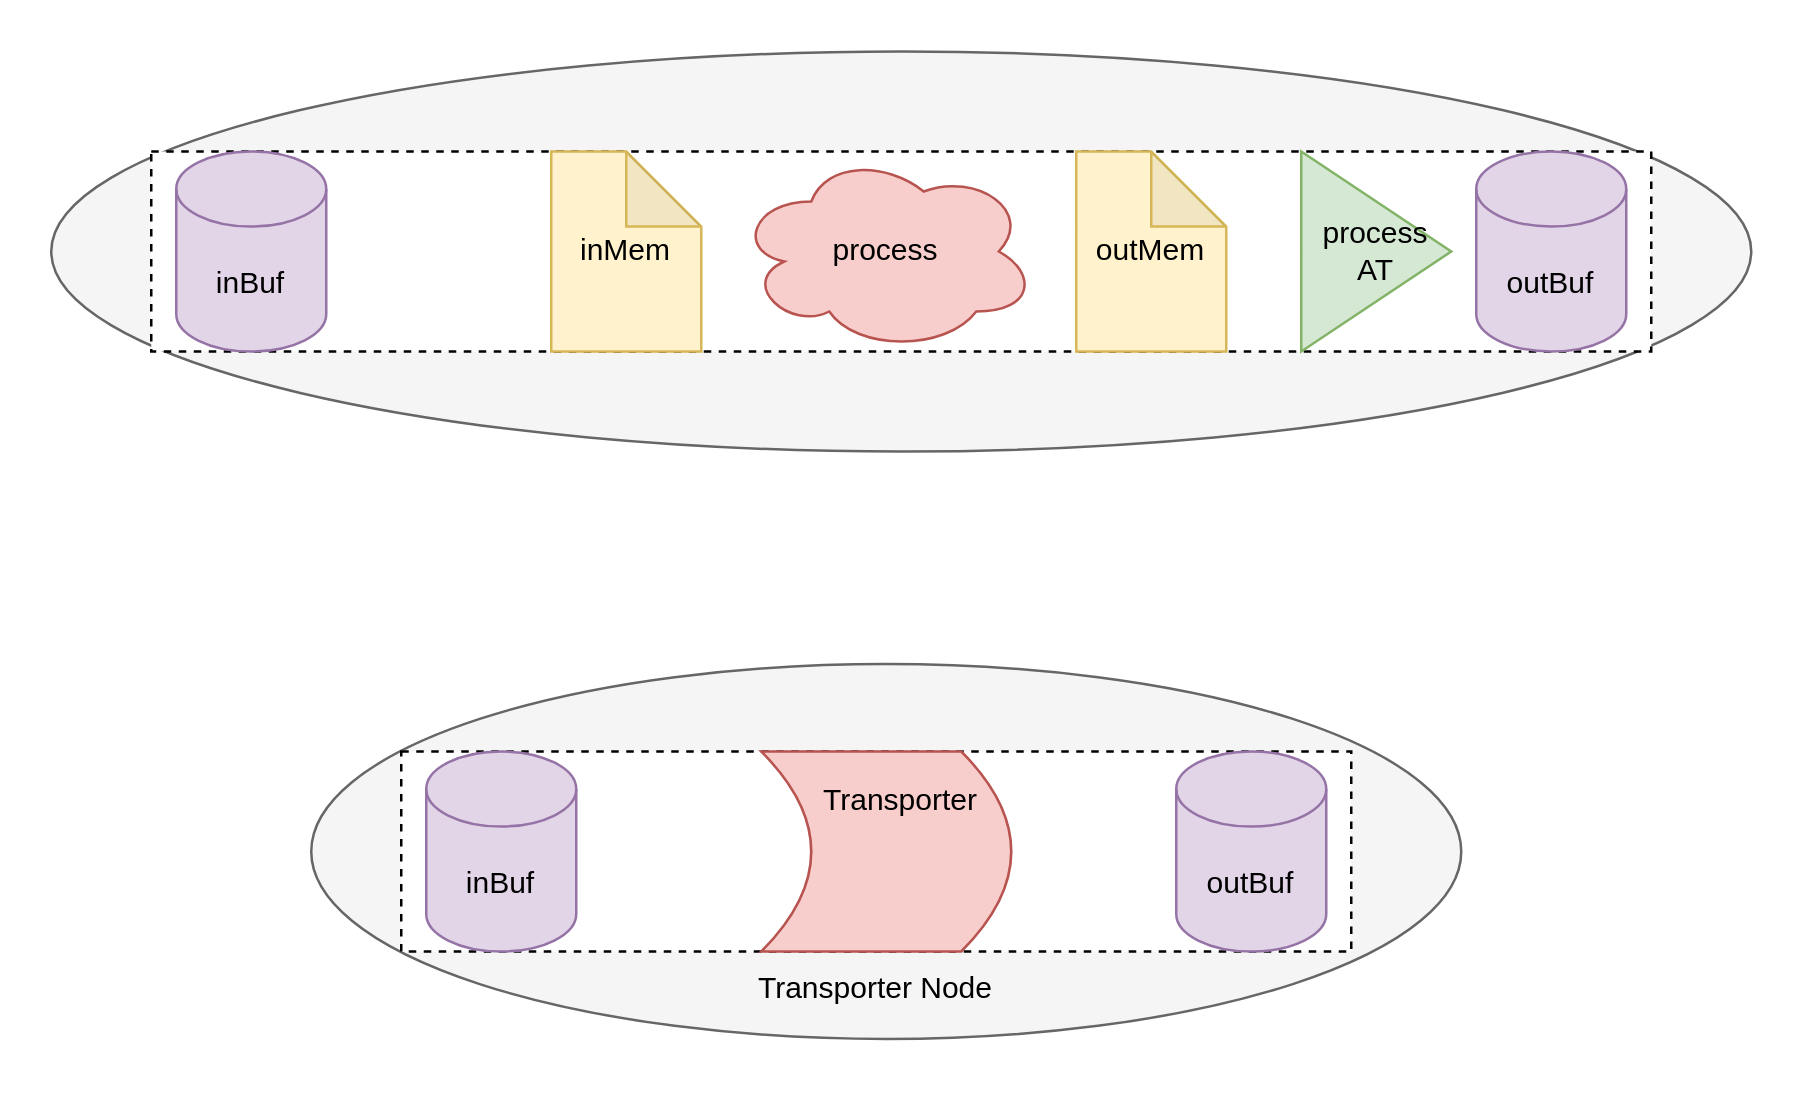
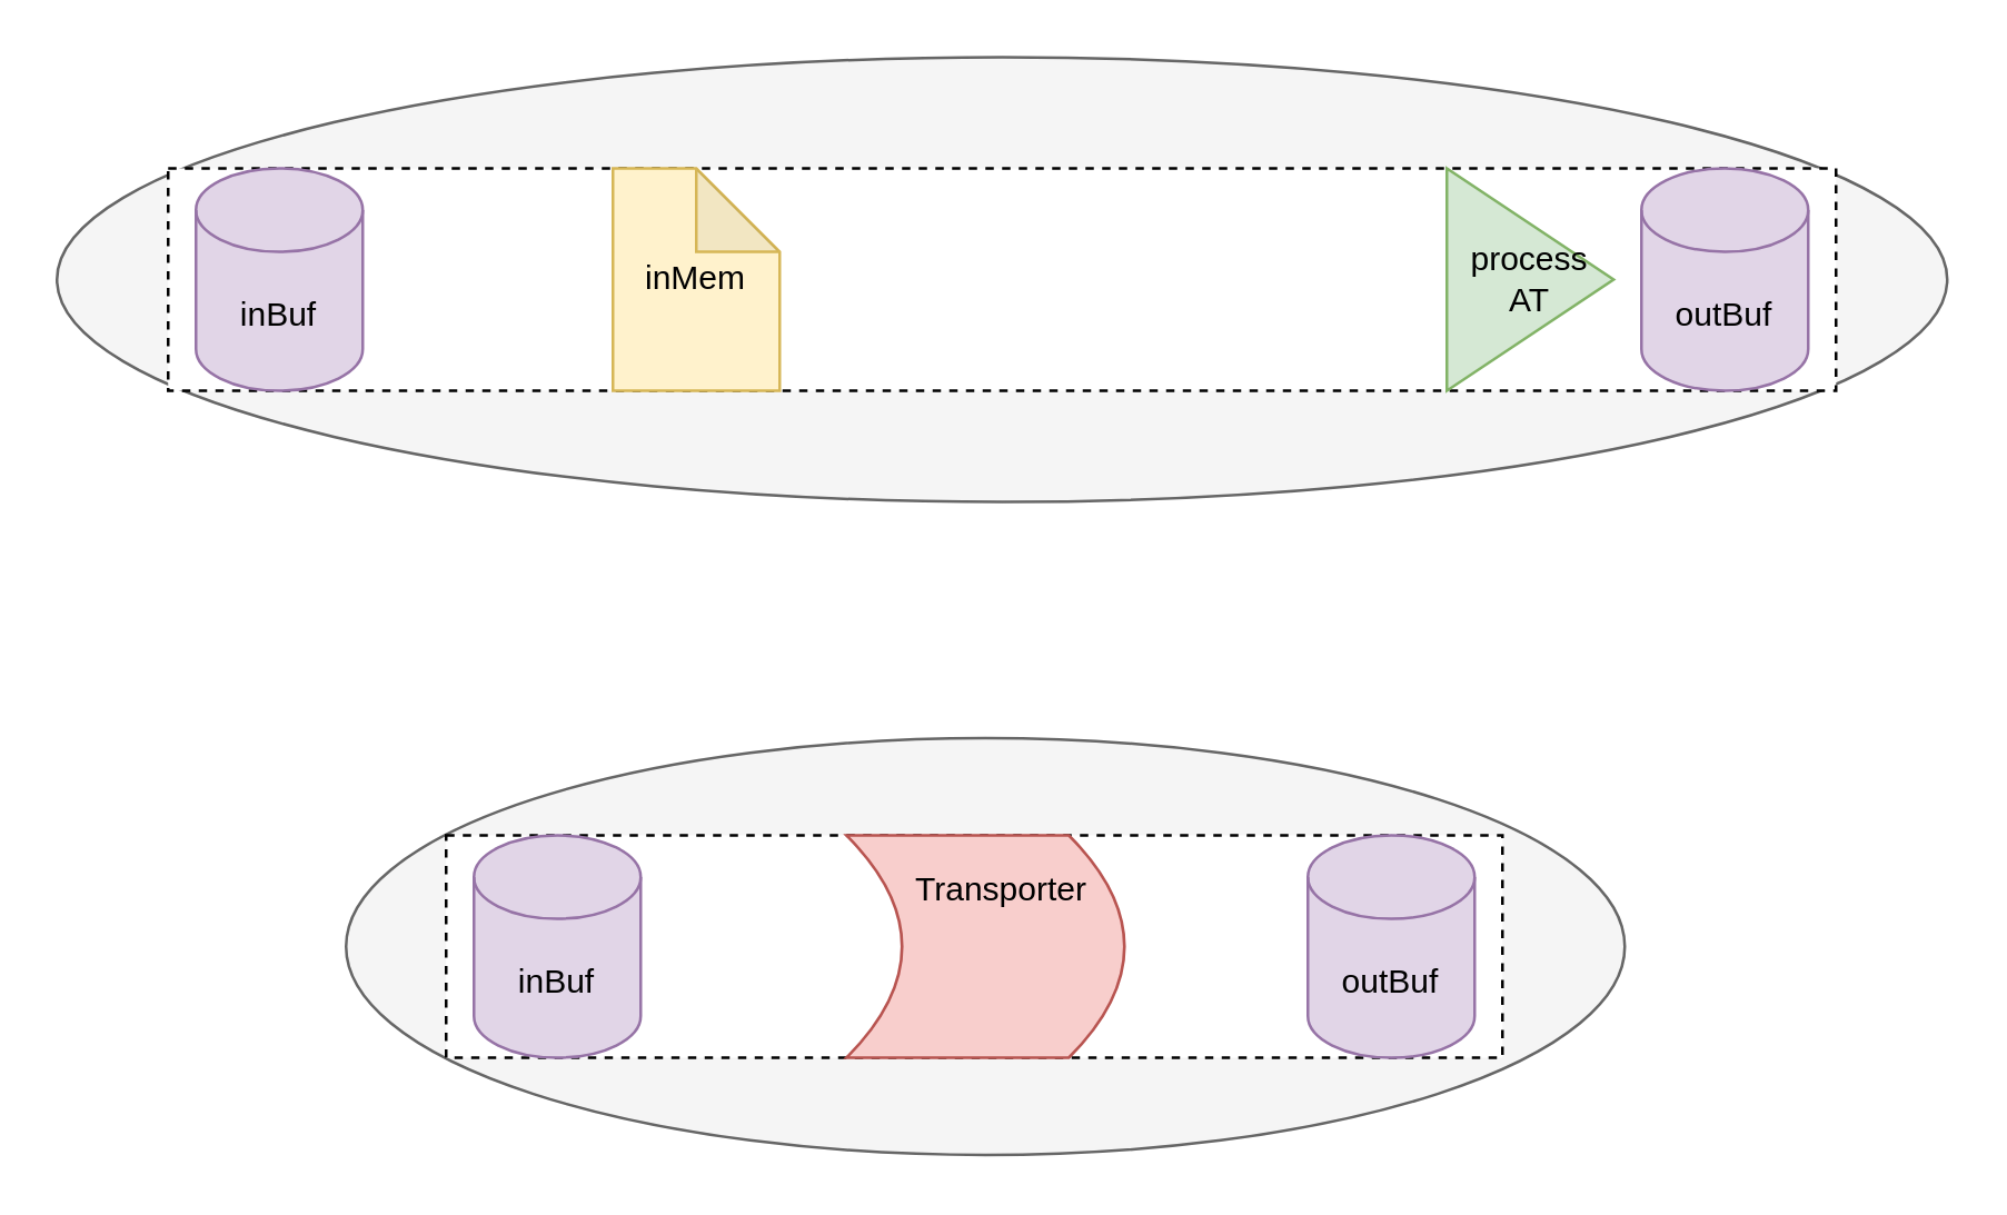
- <mxCell id="6" value="process" style="ellipse;shape=cloud;whiteSpace=wrap;html=1;fillColor=#f8cecc;strokeColor=#b85450;movable=0;resizable=0;rotatable=0;deletable=0;editable=0;locked=1;connectable=0;" vertex="1" parent="1"><mxGeometry x="294" y="60" width="120" height="80" as="geometry" /></mxCell>
- <mxCell id="10" value="outMem" style="shape=note;whiteSpace=wrap;html=1;backgroundOutline=1;darkOpacity=0.05;fillColor=#fff2cc;strokeColor=#d6b656;movable=0;resizable=0;rotatable=0;deletable=0;editable=0;locked=1;connectable=0;" vertex="1" parent="1"><mxGeometry x="430" y="60" width="60" height="80" as="geometry" /></mxCell>
- <mxCell id="16" value="Transporter Node" style="text;html=1;align=center;verticalAlign=middle;whiteSpace=wrap;rounded=0;movable=0;resizable=0;rotatable=0;deletable=0;editable=0;locked=1;connectable=0;" vertex="1" parent="1"><mxGeometry x="302" y="380" width="96" height="30" as="geometry" /></mxCell>
